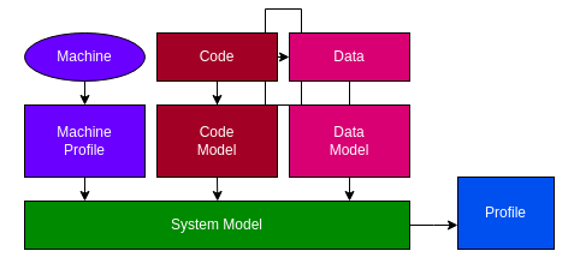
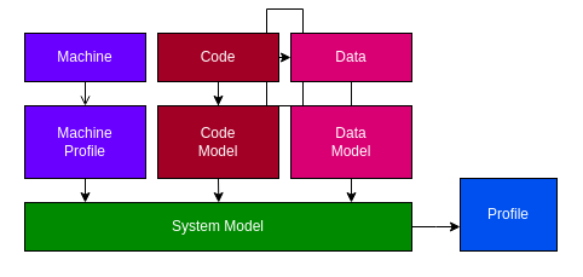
- <mxCell id="3" value="Machine" style="ellipse;whiteSpace=wrap;html=1;fillColor=#6a00ff;fontColor=#ffffff;strokeColor=#000000;" vertex="1" parent="1"><mxGeometry x="20" y="20" width="100" height="40" as="geometry" /></mxCell>
+ <mxCell id="3" value="Machine" style="rounded=0;whiteSpace=wrap;html=1;fillColor=#6a00ff;fontColor=#ffffff;strokeColor=#000000;" vertex="1" parent="1"><mxGeometry x="20" y="20" width="100" height="40" as="geometry" /></mxCell>
- <mxCell id="2" style="edgeStyle=orthogonalEdgeStyle;rounded=0;orthogonalLoop=1;jettySize=auto;html=1;exitX=0.5;exitY=1;exitDx=0;exitDy=0;entryX=0.5;entryY=0;entryDx=0;entryDy=0;strokeColor=#000000;" edge="1" parent="1" source="3" target="9"><mxGeometry relative="1" as="geometry" /></mxCell>
+ <mxCell id="2" style="edgeStyle=orthogonalEdgeStyle;rounded=0;orthogonalLoop=1;jettySize=auto;html=1;exitX=0.5;exitY=1;exitDx=0;exitDy=0;entryX=0.5;entryY=0;entryDx=0;entryDy=0;strokeColor=#000000;endArrow=open;" edge="1" parent="1" source="3" target="9"><mxGeometry relative="1" as="geometry" /></mxCell>
